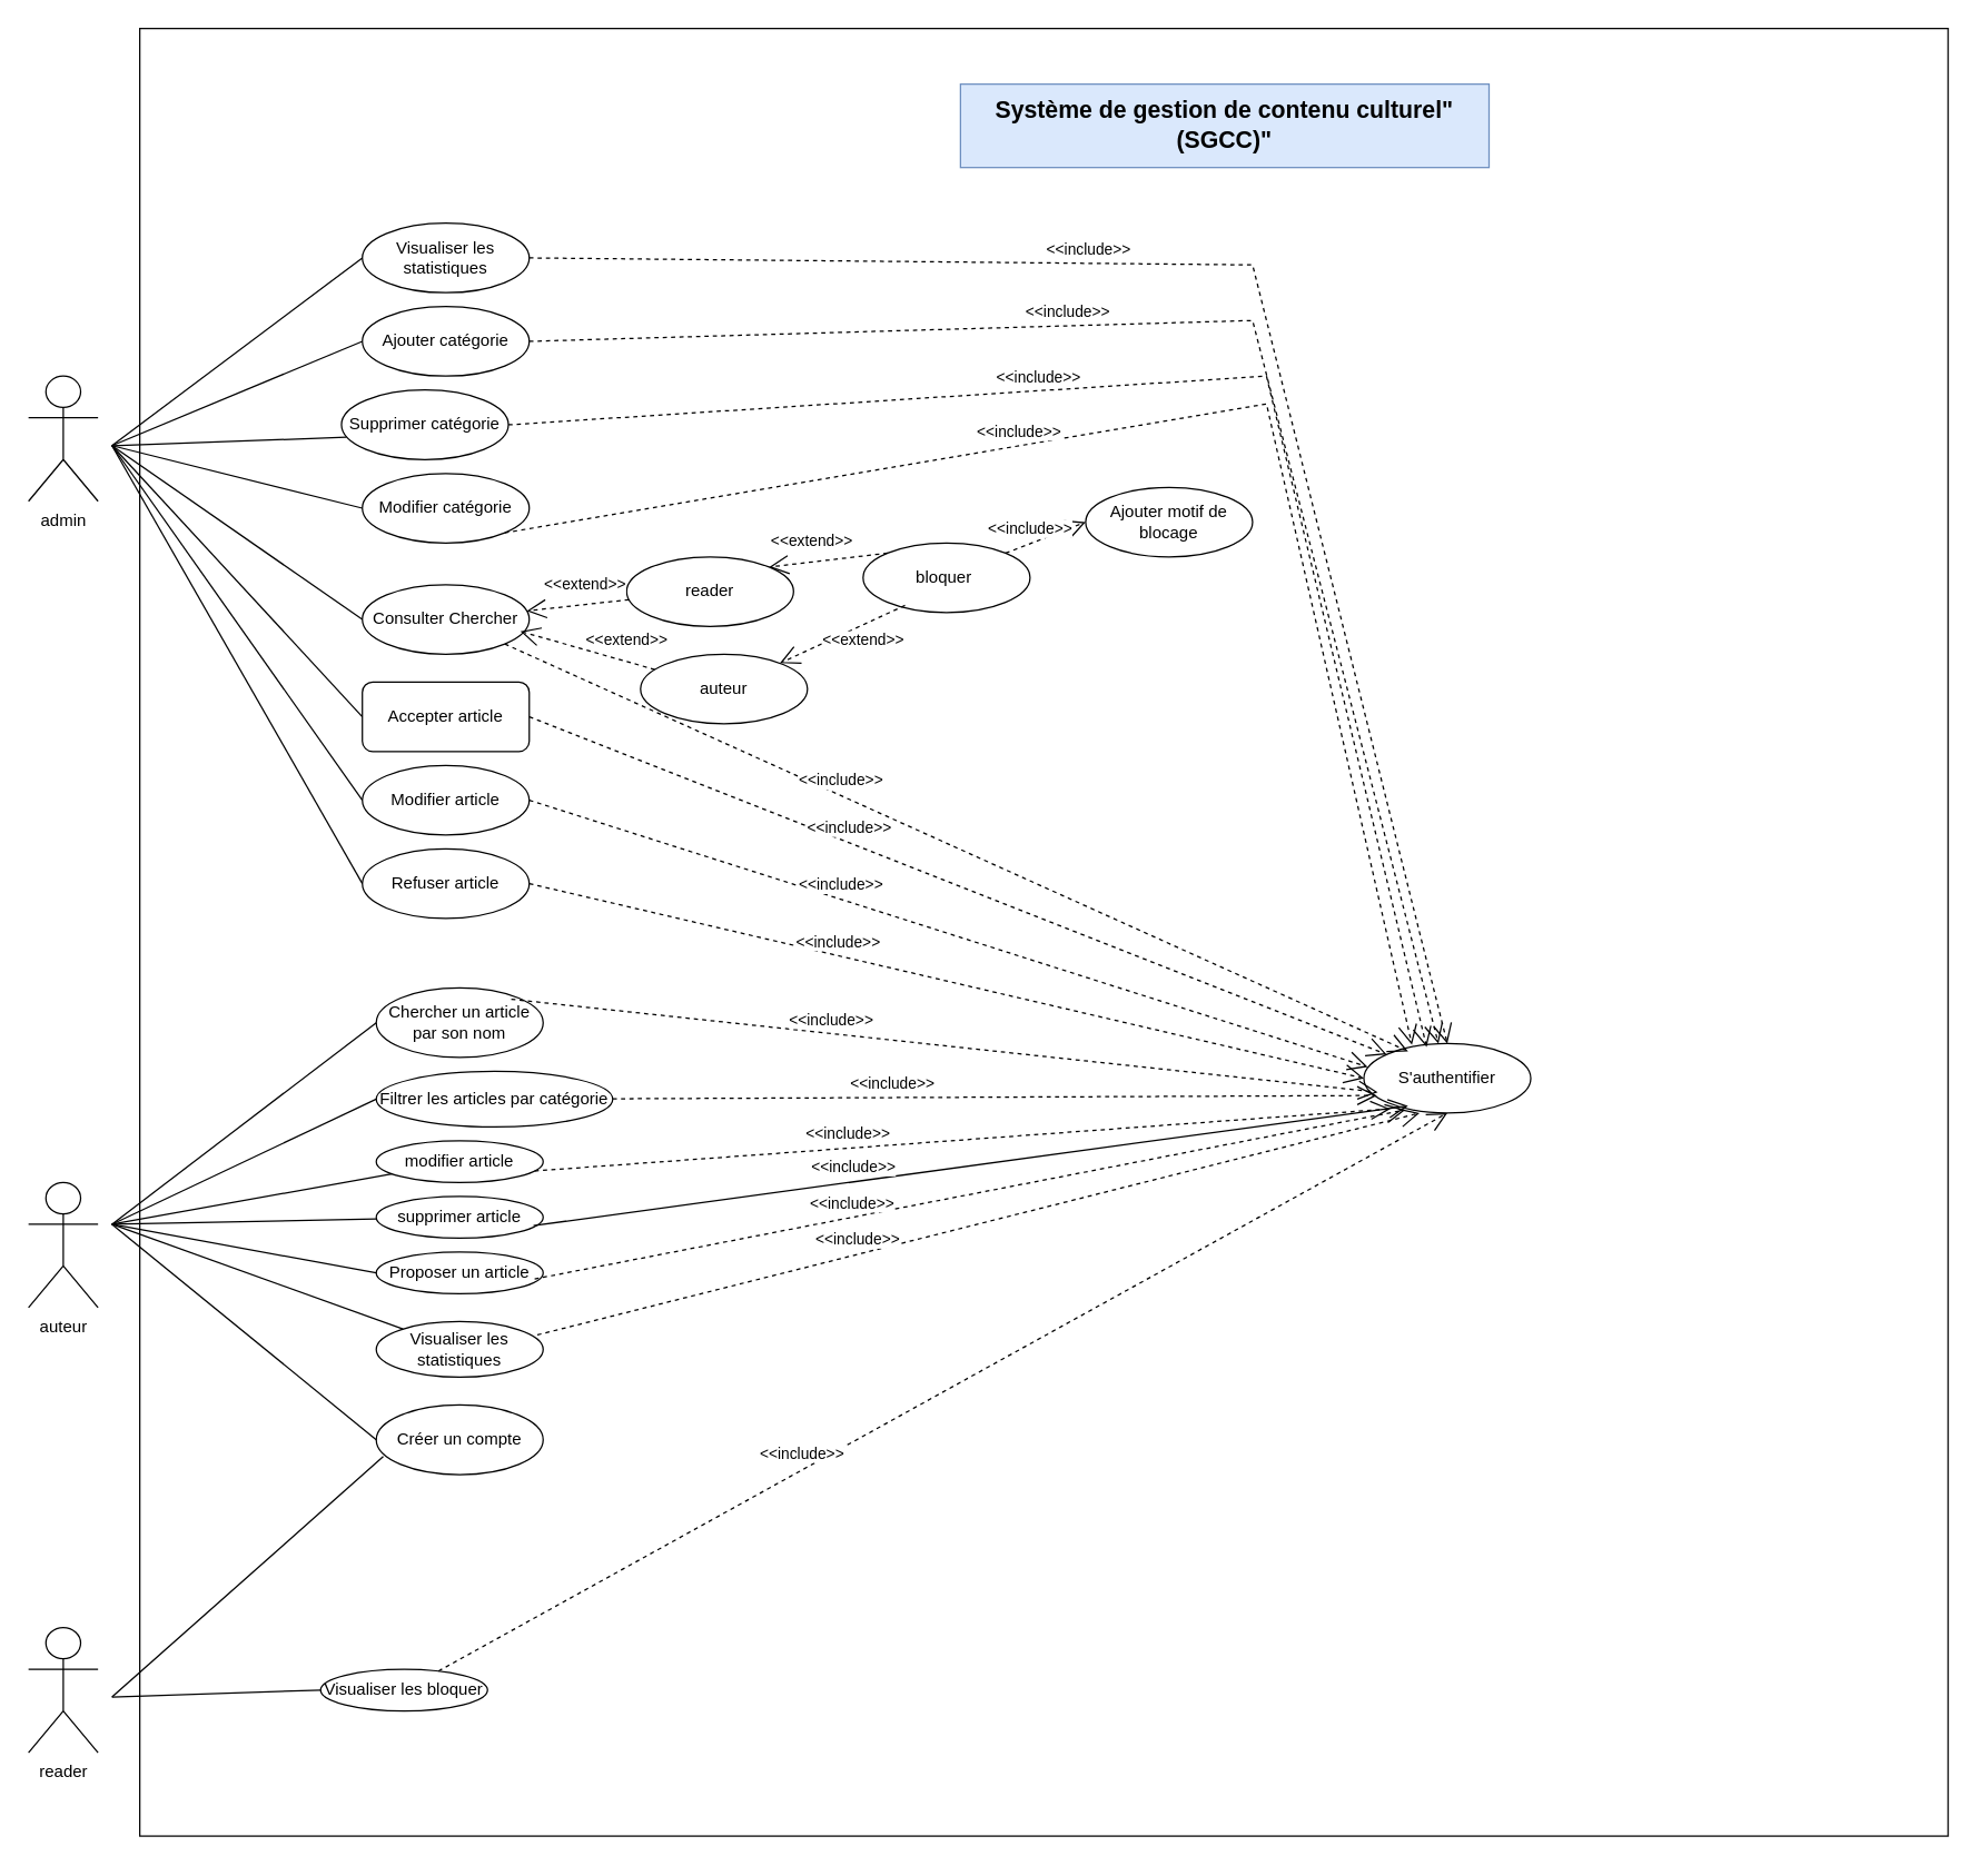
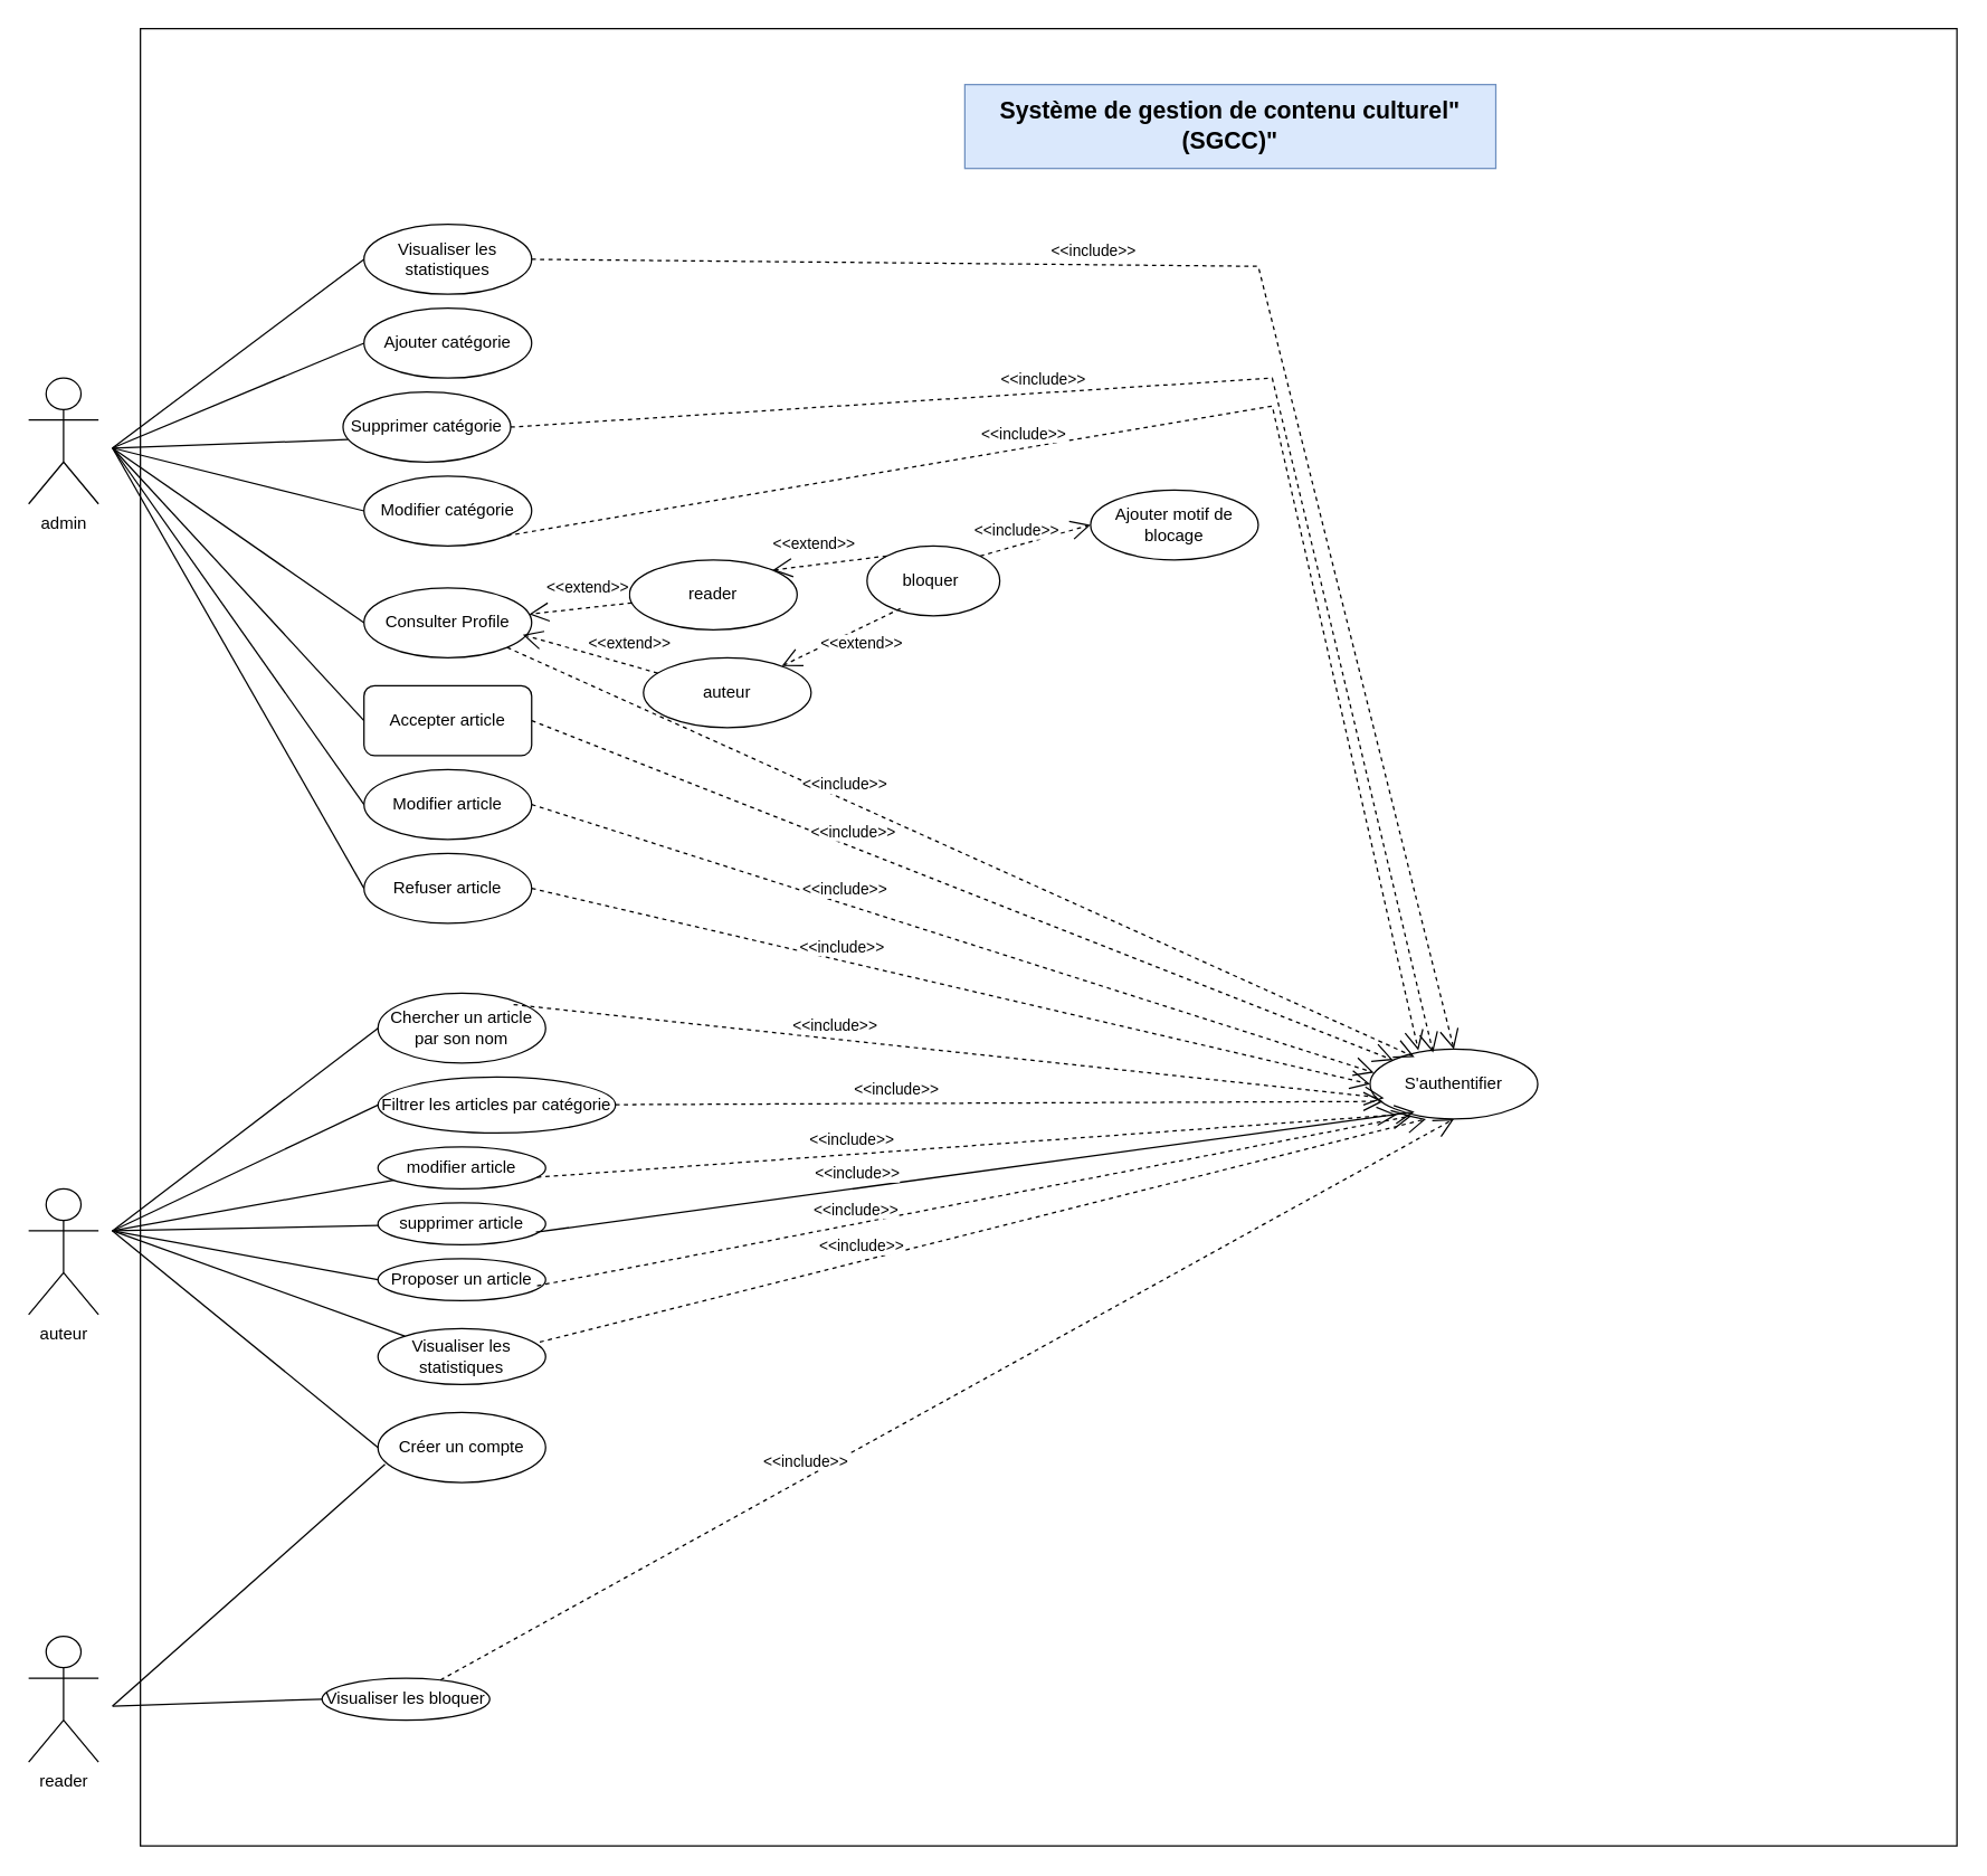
- <mxCell id="62" value="&amp;lt;&amp;lt;include&amp;gt;&amp;gt;" style="endArrow=open;endSize=12;dashed=1;html=1;rounded=0;exitX=1;exitY=0.5;exitDx=0;exitDy=0;" edge="1" parent="1" source="13" target="48"><mxGeometry x="-0.267" y="10" width="160" relative="1" as="geometry"><mxPoint x="390" y="315" as="sourcePoint" /><mxPoint x="1042" y="786" as="targetPoint" /><mxPoint as="offset" /><Array as="points"><mxPoint x="900" y="230" /></Array></mxGeometry></mxCell>
- <mxCell id="19" value="bloquer&amp;nbsp;" style="ellipse;whiteSpace=wrap;html=1;" vertex="1" parent="1"><mxGeometry x="620" y="390" width="120" height="50" as="geometry" /></mxCell>
+ <mxCell id="19" value="bloquer&amp;nbsp;" style="ellipse;whiteSpace=wrap;html=1;" vertex="1" parent="1"><mxGeometry x="620" y="390" width="95" height="50" as="geometry" /></mxCell>
- <mxCell id="16" value="Consulter Chercher" style="ellipse;whiteSpace=wrap;html=1;" vertex="1" parent="1"><mxGeometry x="260" y="420" width="120" height="50" as="geometry" /></mxCell>
+ <mxCell id="16" value="Consulter Profile" style="ellipse;whiteSpace=wrap;html=1;" vertex="1" parent="1"><mxGeometry x="260" y="420" width="120" height="50" as="geometry" /></mxCell>
